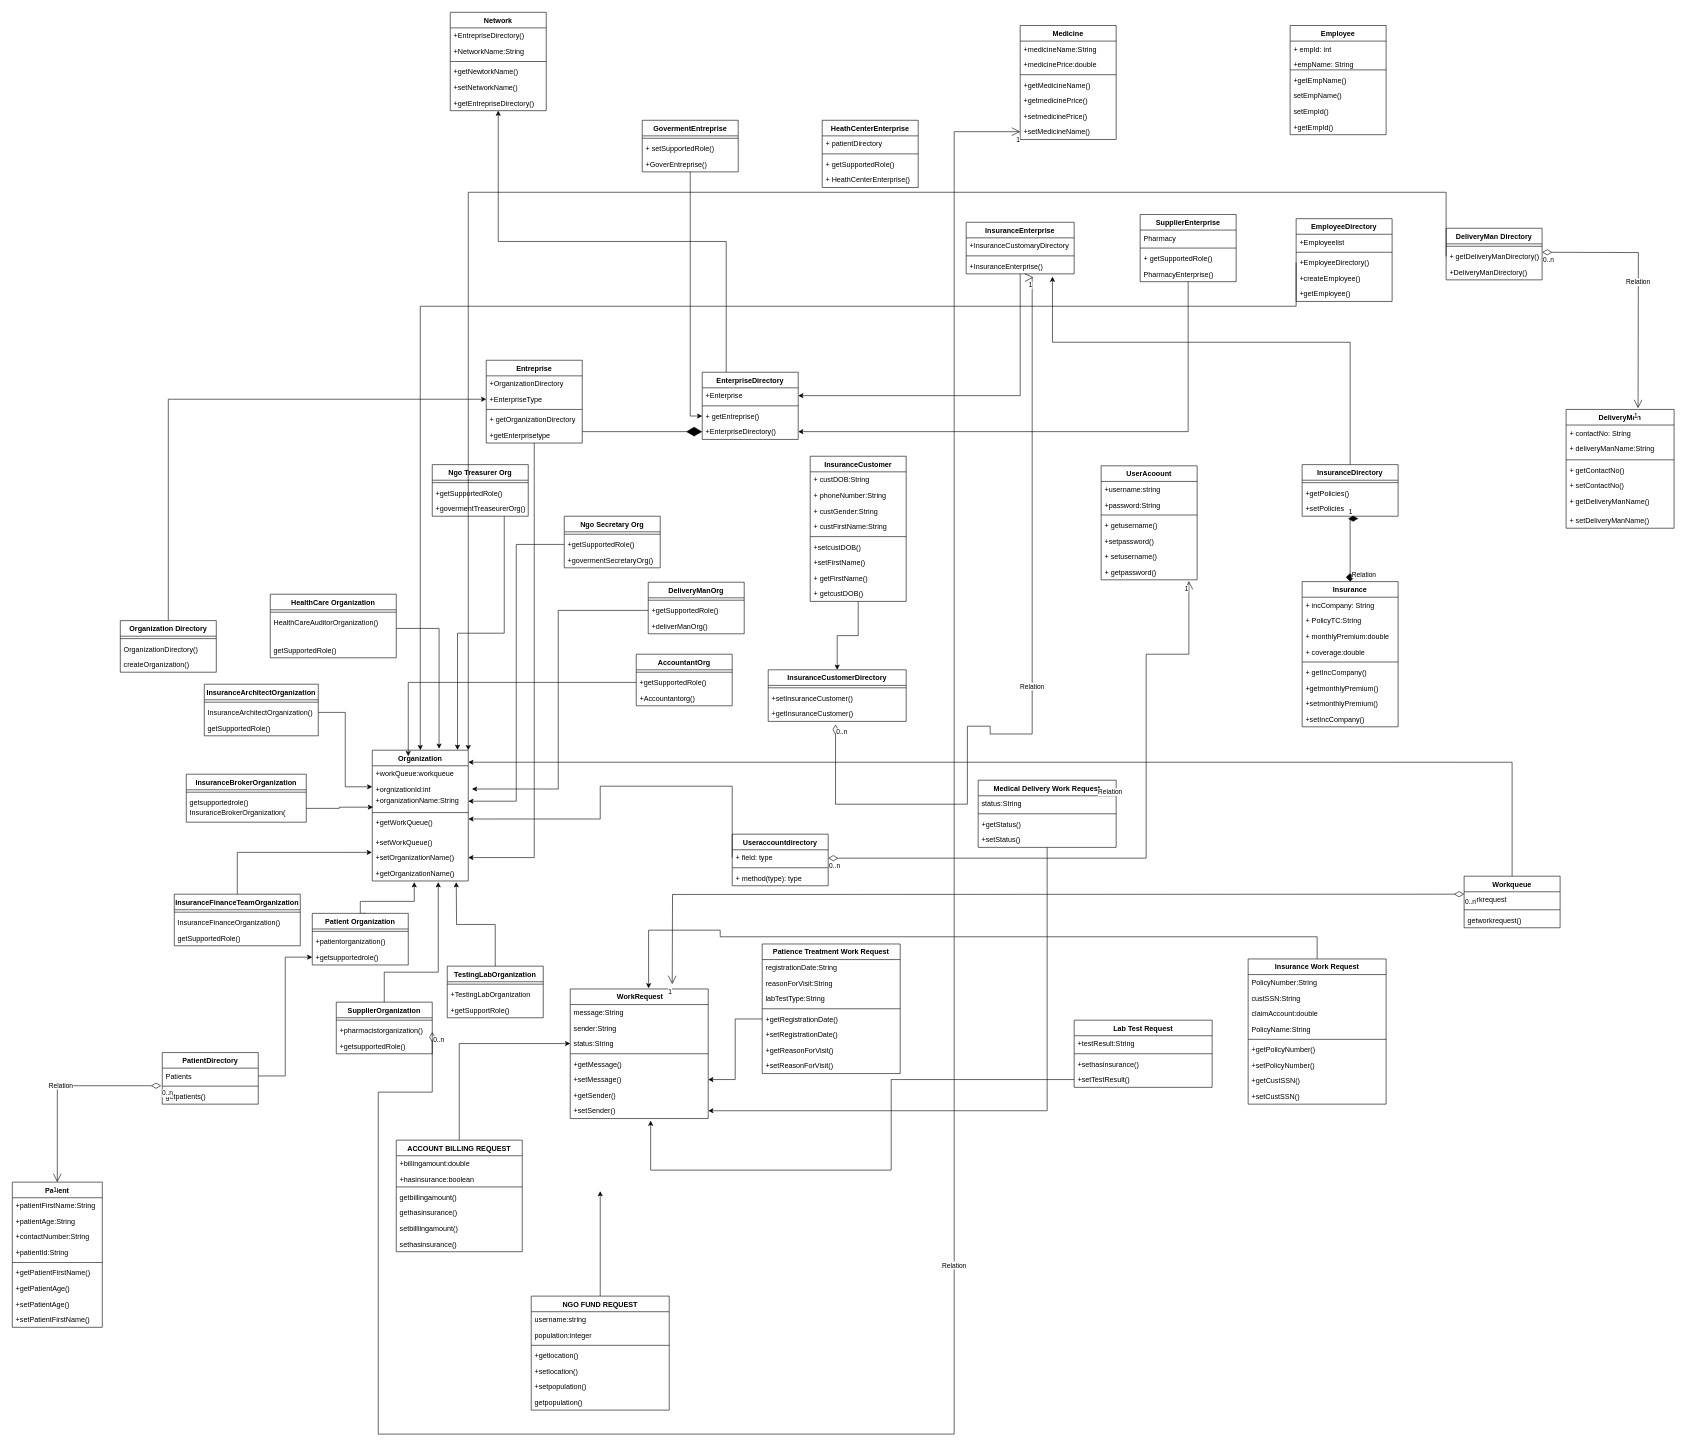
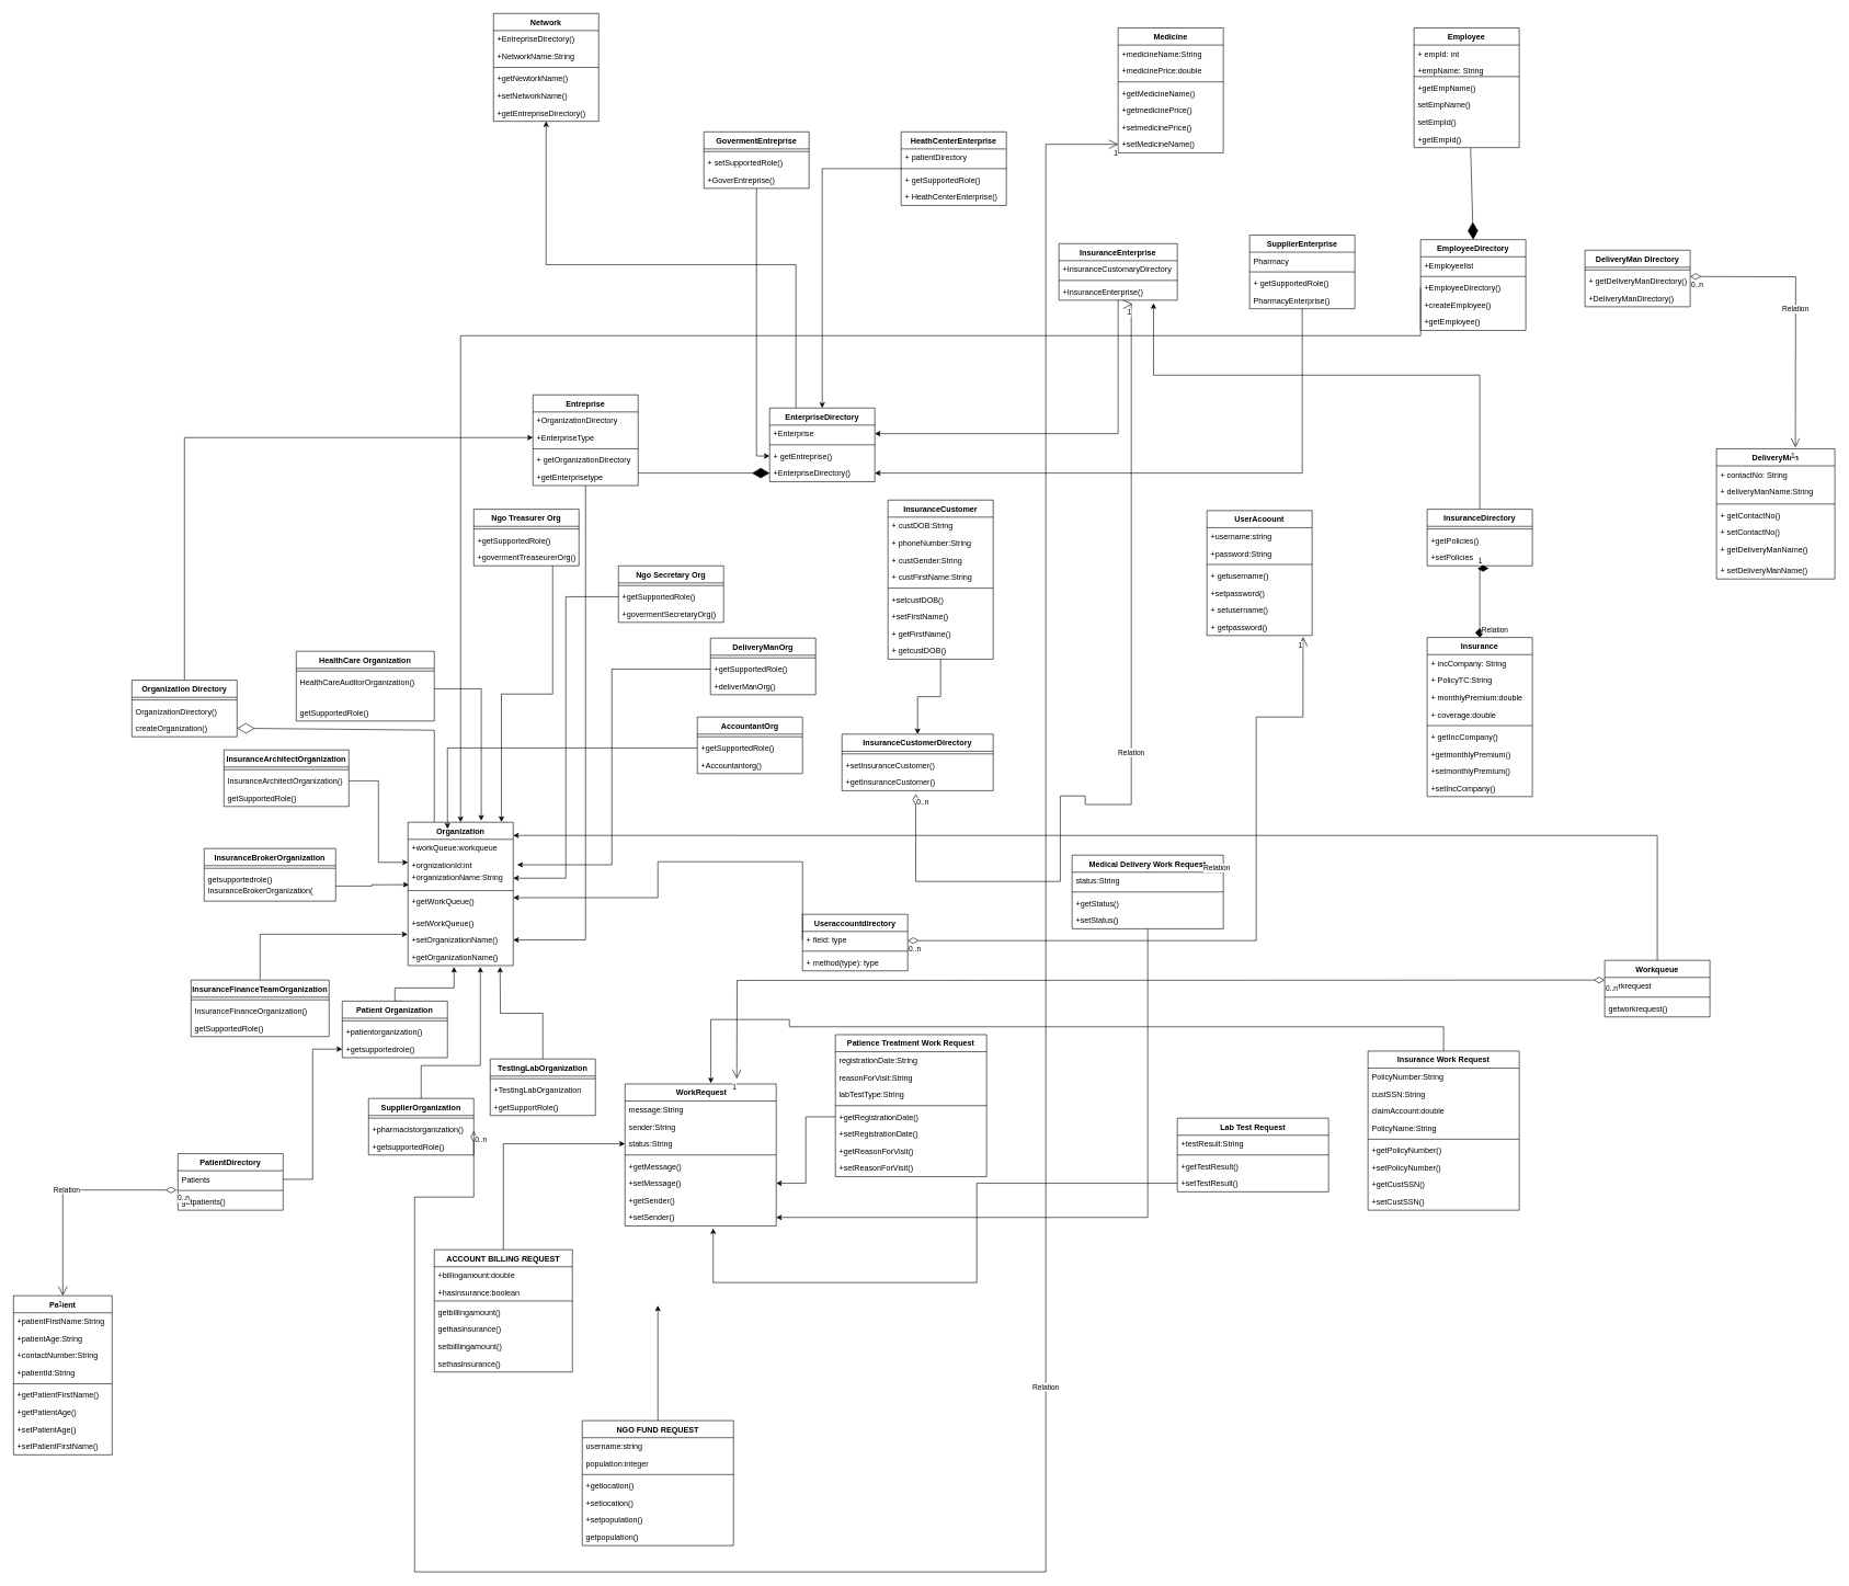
+ <mxCell id="227" style="edgeStyle=orthogonalEdgeStyle;rounded=0;orthogonalLoop=1;jettySize=auto;html=1;entryX=0.5;entryY=0;entryDx=0;entryDy=0;" edge="1" parent="1" source="228" target="217"><mxGeometry relative="1" as="geometry" /></mxCell>
+ <mxCell id="256" value="" style="endArrow=diamondThin;endFill=1;endSize=24;html=1;rounded=0;entryX=0.5;entryY=0;entryDx=0;entryDy=0;exitX=0.538;exitY=1.024;exitDx=0;exitDy=0;exitPerimeter=0;" edge="1" parent="1" source="17" target="244"><mxGeometry width="160" relative="1" as="geometry"><mxPoint x="2120" y="250" as="sourcePoint" /><mxPoint x="2280" y="250" as="targetPoint" /></mxGeometry></mxCell>
- <mxCell id="280" style="edgeStyle=orthogonalEdgeStyle;rounded=0;orthogonalLoop=1;jettySize=auto;html=1;exitX=0;exitY=0.5;exitDx=0;exitDy=0;entryX=1;entryY=0;entryDx=0;entryDy=0;" edge="1" parent="1" source="252" target="124"><mxGeometry relative="1" as="geometry"><Array as="points"><mxPoint x="2410" y="320" /><mxPoint x="780" y="320" /></Array></mxGeometry></mxCell>
+ <mxCell id="254" value="" style="endArrow=diamondThin;endFill=0;endSize=24;html=1;rounded=0;entryX=1;entryY=0.5;entryDx=0;entryDy=0;exitX=0.25;exitY=0;exitDx=0;exitDy=0;" edge="1" parent="1" source="124" target="153"><mxGeometry width="160" relative="1" as="geometry"><mxPoint x="830" y="1170" as="sourcePoint" /><mxPoint x="670" y="1170" as="targetPoint" /><Array as="points"><mxPoint x="660" y="1110" /></Array></mxGeometry></mxCell>
- <mxCell id="98" value="+sethasinsurance()" style="text;strokeColor=none;fillColor=none;align=left;verticalAlign=top;spacingLeft=4;spacingRight=4;overflow=hidden;rotatable=0;points=[[0,0.5],[1,0.5]];portConstraint=eastwest;" parent="95" vertex="1"><mxGeometry y="60" width="230" height="26" as="geometry" /></mxCell>
+ <mxCell id="98" value="+getTestResult()" style="text;strokeColor=none;fillColor=none;align=left;verticalAlign=top;spacingLeft=4;spacingRight=4;overflow=hidden;rotatable=0;points=[[0,0.5],[1,0.5]];portConstraint=eastwest;" parent="95" vertex="1"><mxGeometry y="60" width="230" height="26" as="geometry" /></mxCell>
